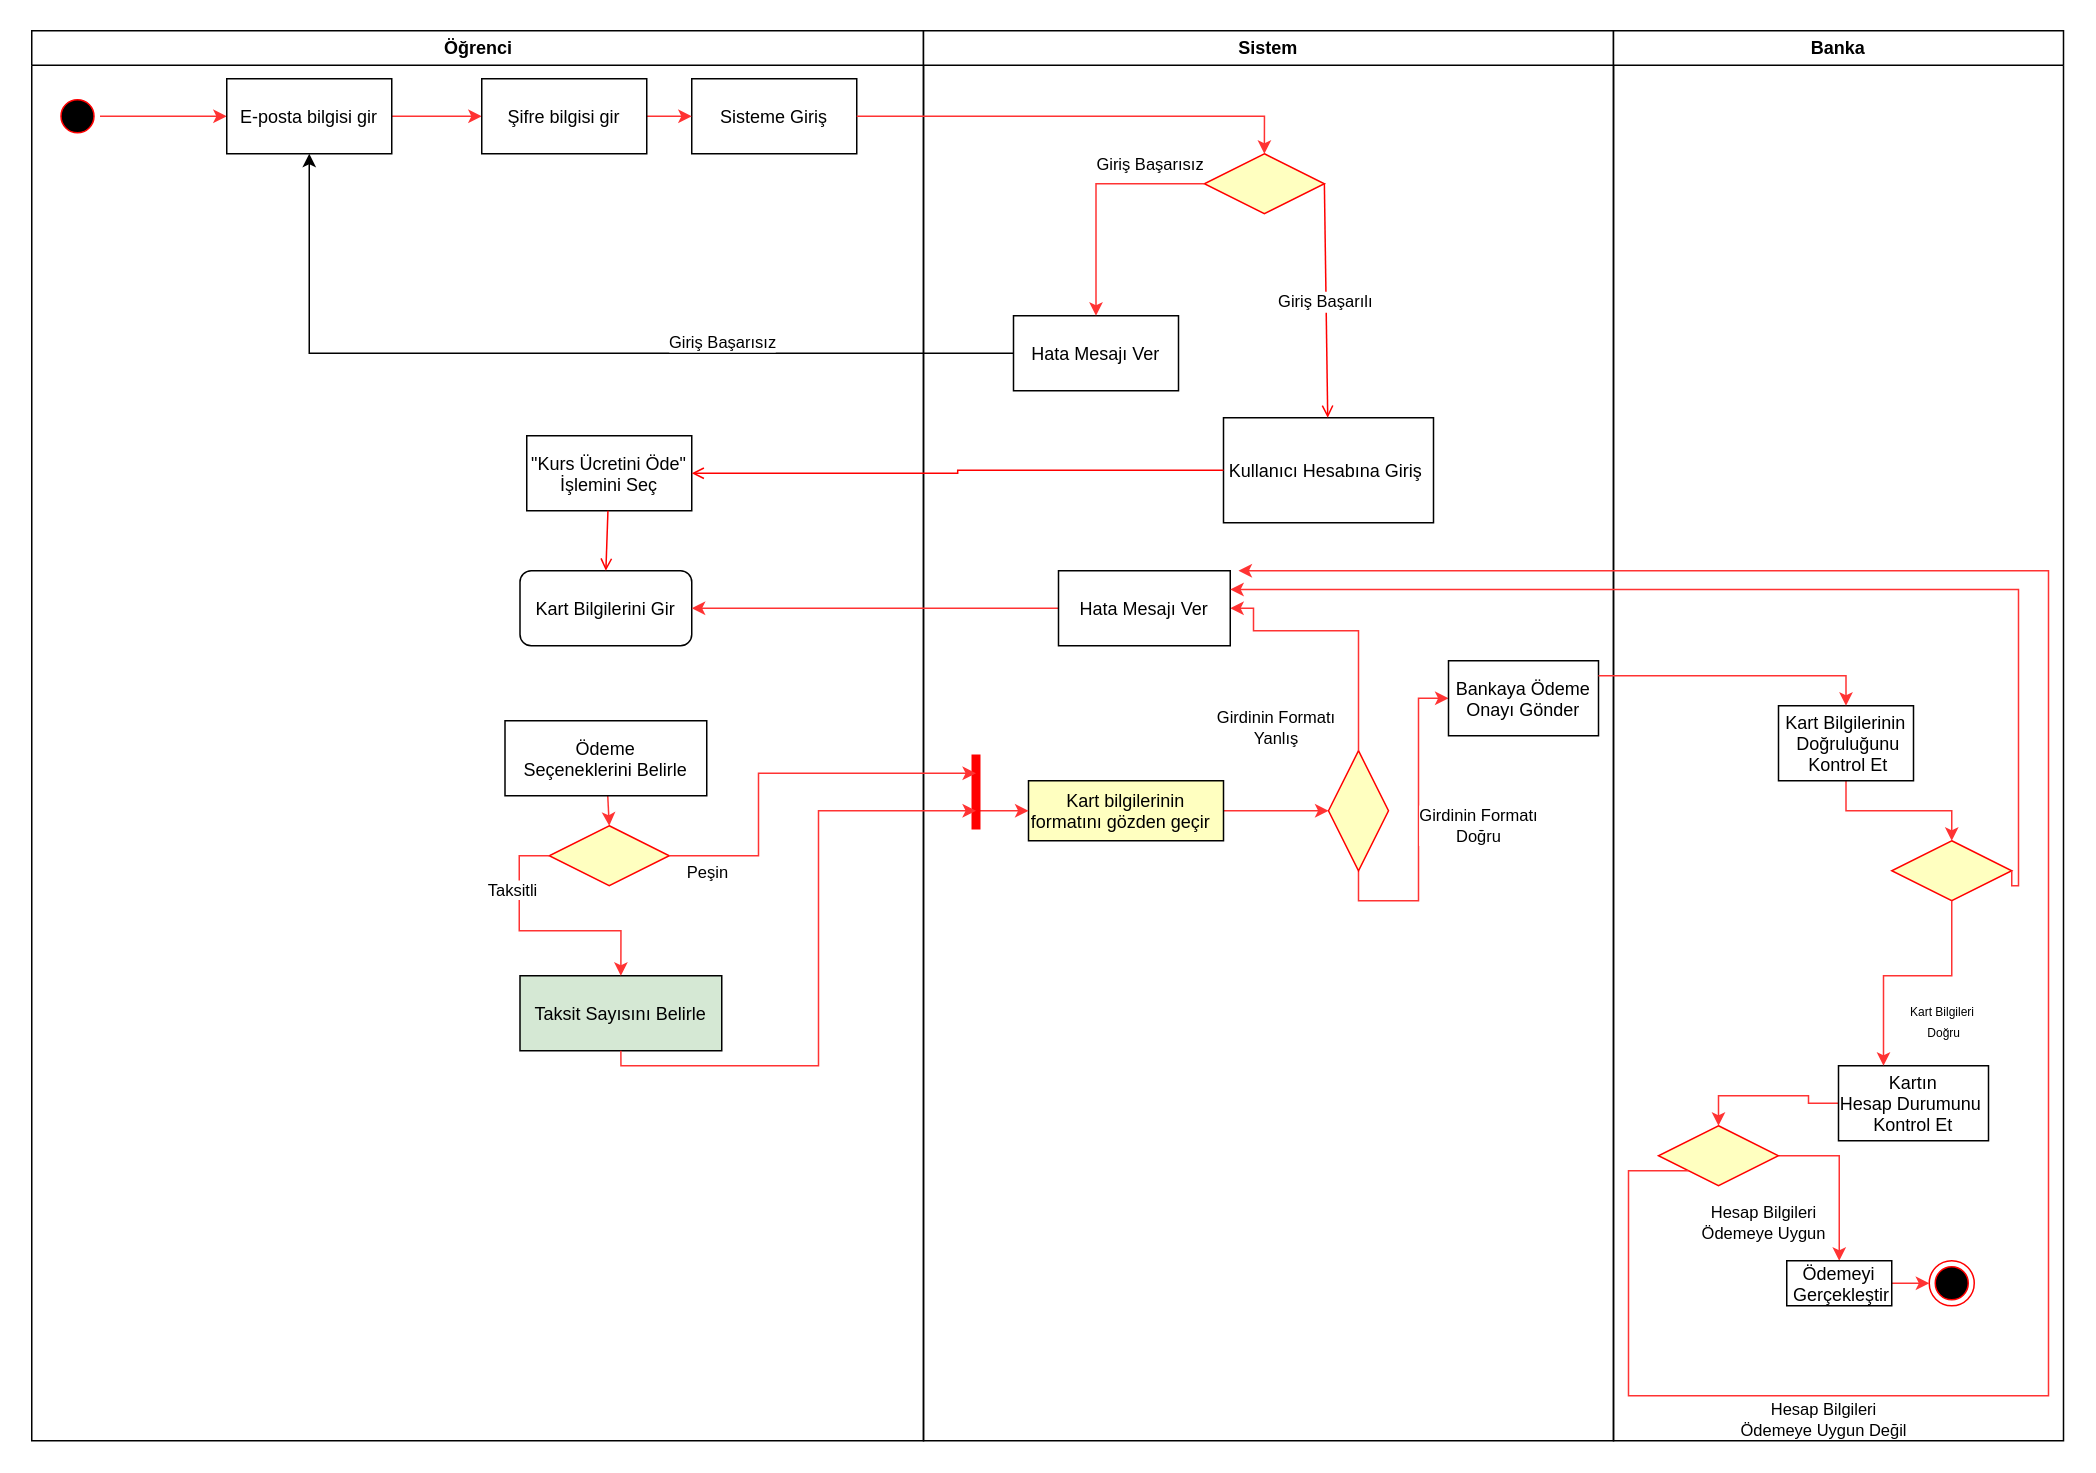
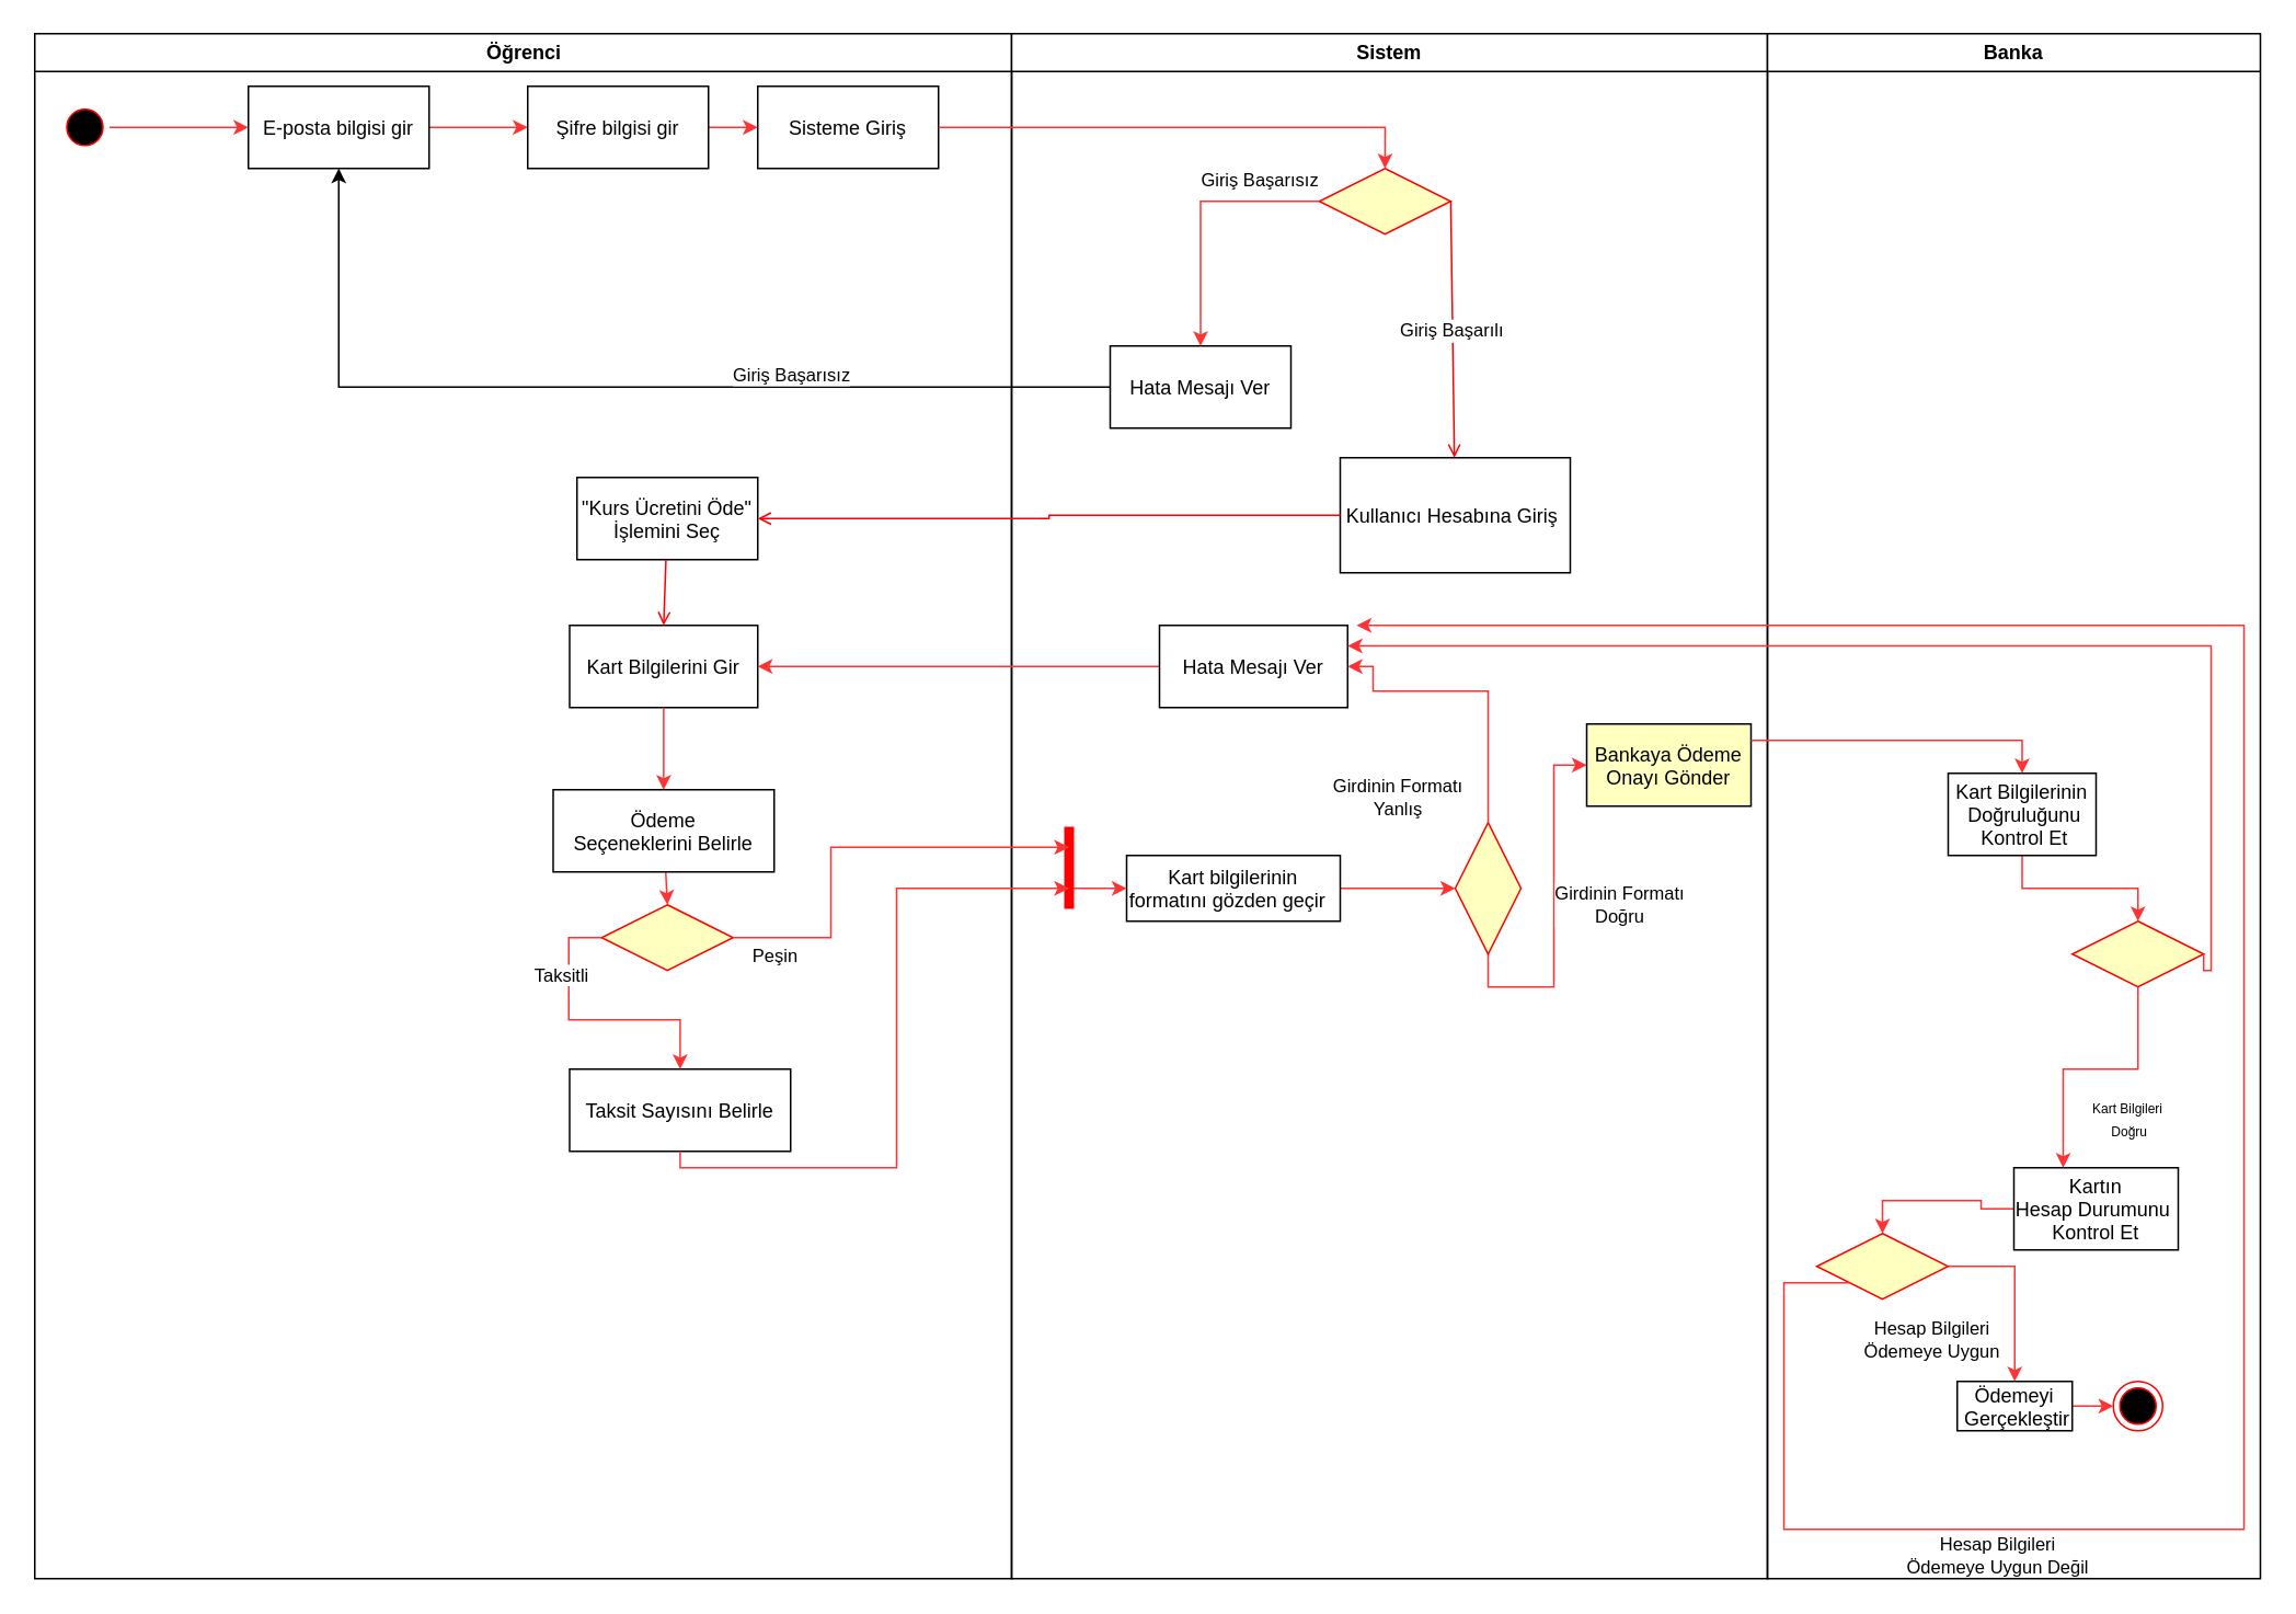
- <mxCell id="13" value="Kart Bilgilerini Gir" style="rounded=1;" vertex="1" parent="2"><mxGeometry x="325.5" y="360" width="114.5" height="50" as="geometry" /></mxCell>
+ <mxCell id="13" value="Kart Bilgilerini Gir" style="" vertex="1" parent="2"><mxGeometry x="325.5" y="360" width="114.5" height="50" as="geometry" /></mxCell>
+ <mxCell id="15" style="rounded=0;orthogonalLoop=1;jettySize=auto;html=1;entryX=0.5;entryY=0;entryDx=0;entryDy=0;fillColor=#ffe6cc;strokeColor=#FF3333;" edge="1" parent="2" source="13" target="8"><mxGeometry relative="1" as="geometry" /></mxCell>
- <mxCell id="30" value="Bankaya Ödeme &#10;Onayı Gönder" style="" vertex="1" parent="20"><mxGeometry x="350" y="420" width="100" height="50" as="geometry" /></mxCell>
+ <mxCell id="30" value="Bankaya Ödeme &#10;Onayı Gönder" style="fillColor=#ffffc0;" vertex="1" parent="20"><mxGeometry x="350" y="420" width="100" height="50" as="geometry" /></mxCell>
- <mxCell id="25" value="Kart bilgilerinin&#10;formatını gözden geçir  " style="fillColor=#ffffc0;" vertex="1" parent="20"><mxGeometry x="70" y="500" width="130" height="40" as="geometry" /></mxCell>
+ <mxCell id="25" value="Kart bilgilerinin&#10;formatını gözden geçir  " style="" vertex="1" parent="20"><mxGeometry x="70" y="500" width="130" height="40" as="geometry" /></mxCell>
- <mxCell id="17" value="Taksit Sayısını Belirle" style="fillColor=#d5e8d4;" vertex="1" parent="2"><mxGeometry x="325.5" y="630" width="134.5" height="50" as="geometry" /></mxCell>
+ <mxCell id="17" value="Taksit Sayısını Belirle" style="" vertex="1" parent="2"><mxGeometry x="325.5" y="630" width="134.5" height="50" as="geometry" /></mxCell>
